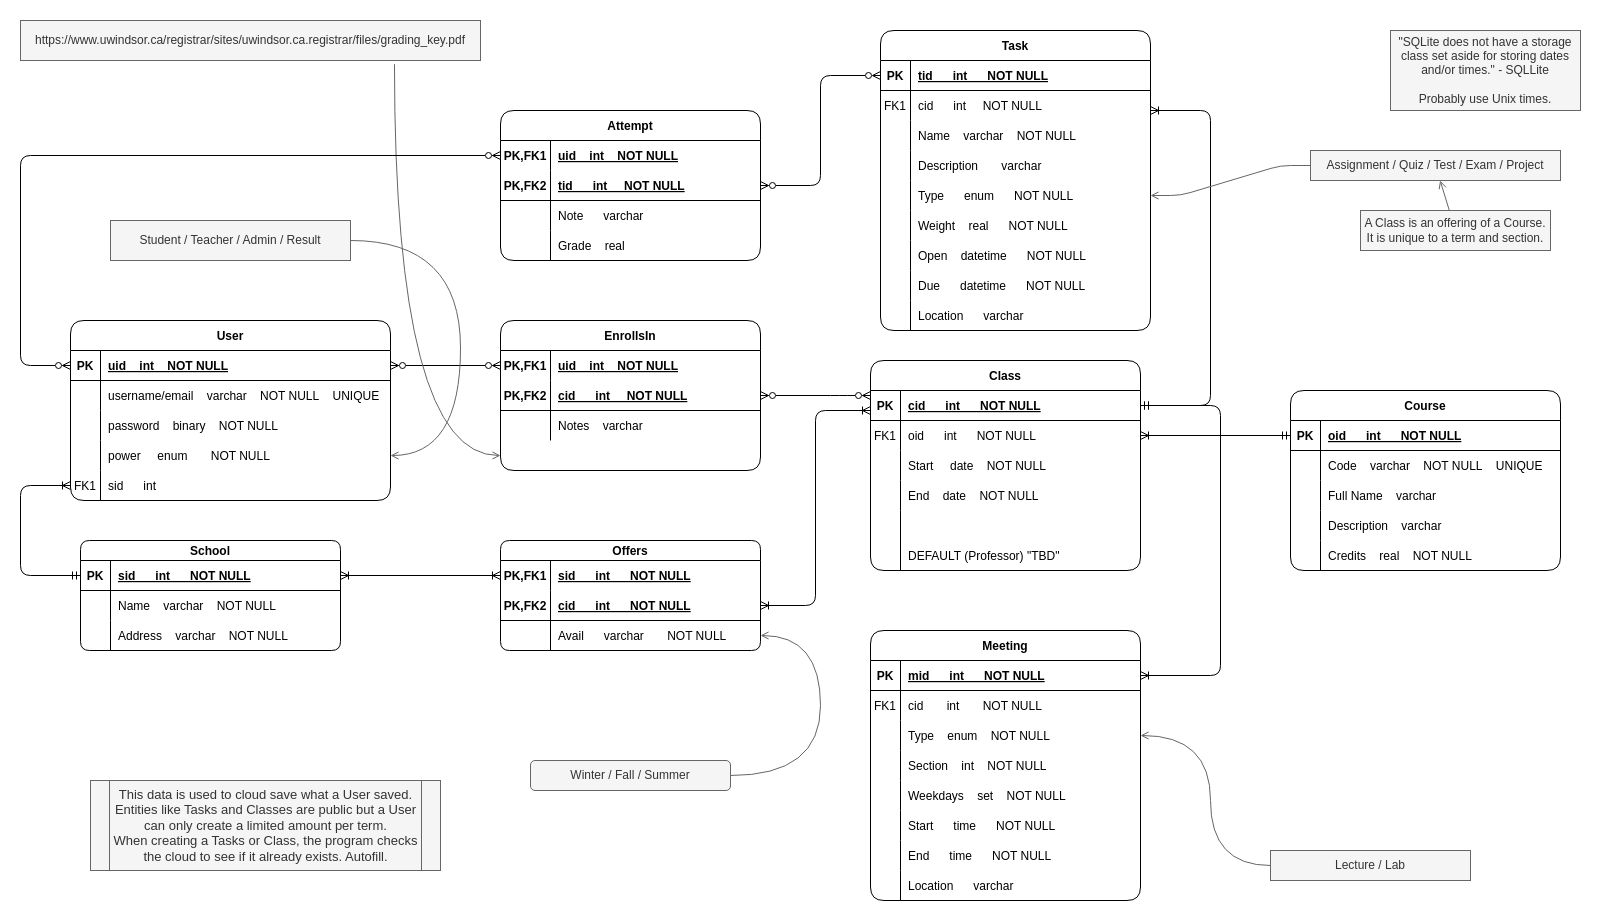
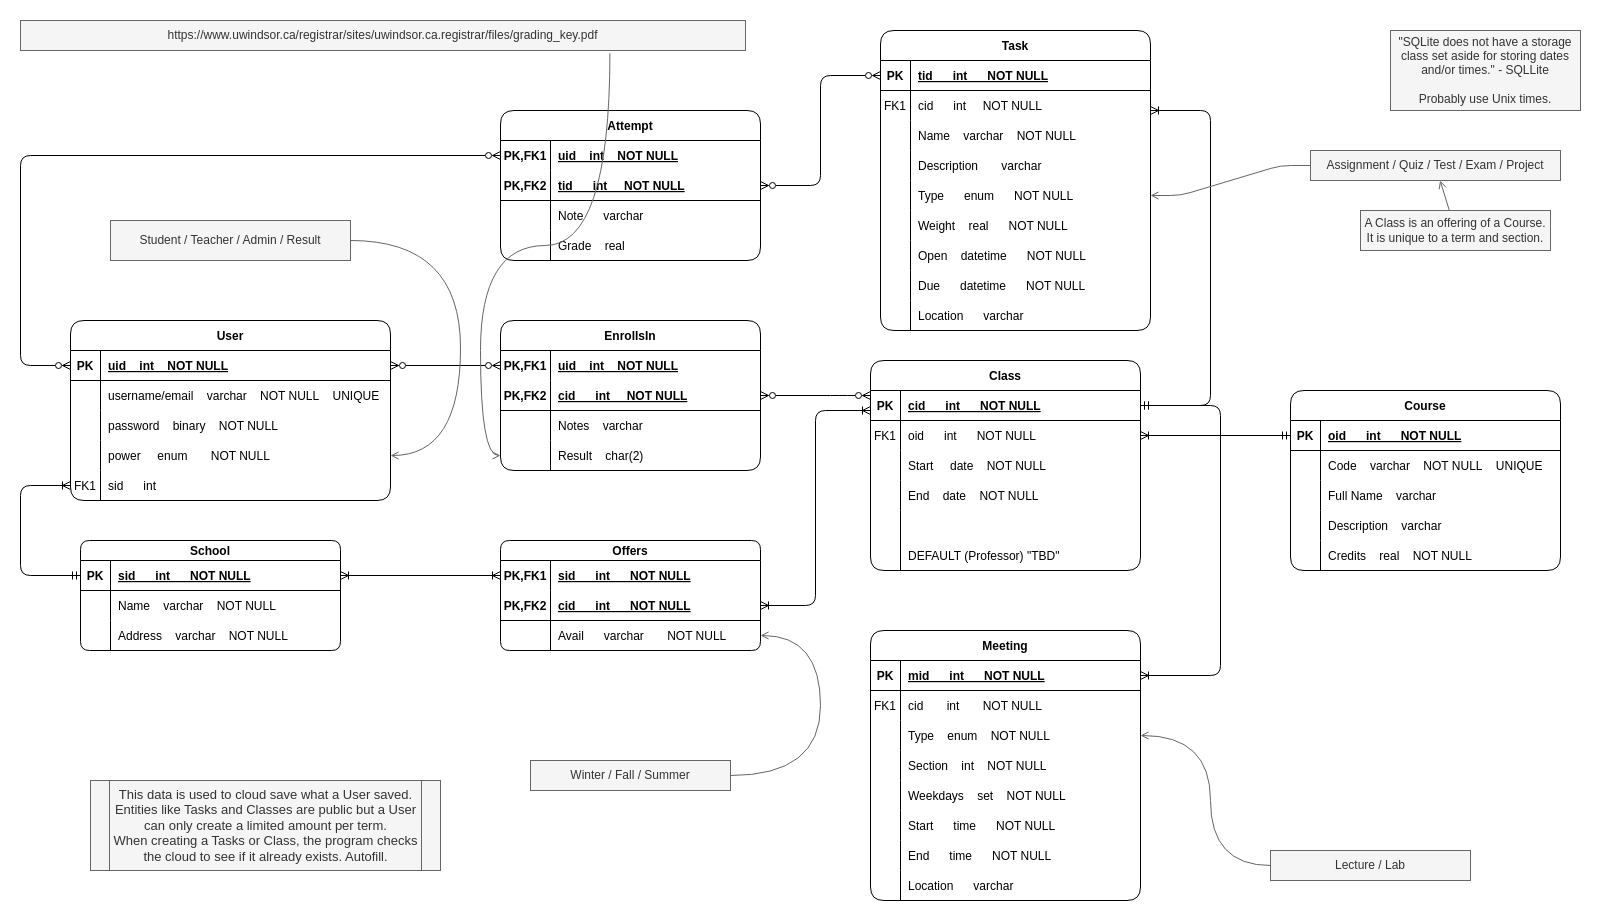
- <mxCell id="167" value="https://www.uwindsor.ca/registrar/sites/uwindsor.ca.registrar/files/grading_key.pdf" style="rounded=0;html=1;whiteSpace=wrap;fillColor=#f5f5f5;fontColor=#333333;strokeColor=#666666;" parent="1" vertex="1"><mxGeometry x="20" y="20" width="460" height="40" as="geometry" /></mxCell>
+ <mxCell id="167" value="https://www.uwindsor.ca/registrar/sites/uwindsor.ca.registrar/files/grading_key.pdf" style="rounded=0;html=1;whiteSpace=wrap;fillColor=#f5f5f5;fontColor=#333333;strokeColor=#666666;" parent="1" vertex="1"><mxGeometry x="20" y="20" width="725" height="30" as="geometry" /></mxCell>
+ <mxCell id="58" value="Result    char(2)" style="shape=partialRectangle;overflow=hidden;connectable=0;fillColor=none;top=0;left=0;bottom=0;right=0;align=left;spacingLeft=6;rounded=1;" parent="56" vertex="1"><mxGeometry x="50" width="210" height="30" as="geometry"><mxRectangle width="210" height="30" as="alternateBounds" /></mxGeometry></mxCell>
- <mxCell id="173" value="Winter / Fall / Summer" style="whiteSpace=wrap;html=1;fillColor=#f5f5f5;fontColor=#333333;strokeColor=#666666;rounded=1;" parent="1" vertex="1"><mxGeometry x="530" y="760" width="200" height="30" as="geometry" /></mxCell>
+ <mxCell id="173" value="Winter / Fall / Summer" style="rounded=0;whiteSpace=wrap;html=1;fillColor=#f5f5f5;fontColor=#333333;strokeColor=#666666;" parent="1" vertex="1"><mxGeometry x="530" y="760" width="200" height="30" as="geometry" /></mxCell>
